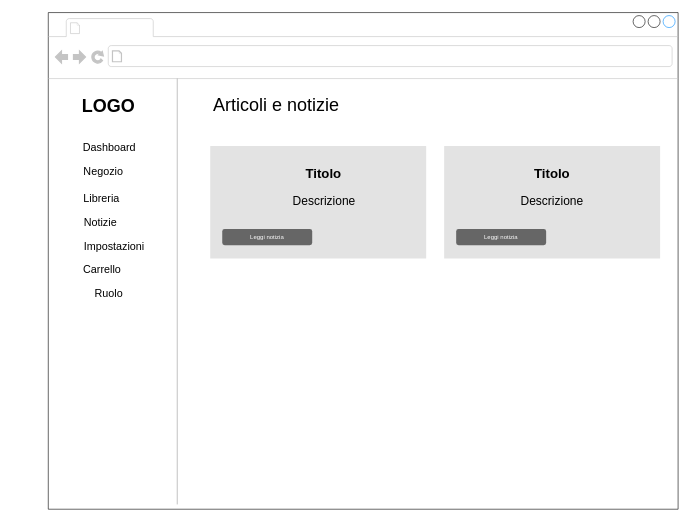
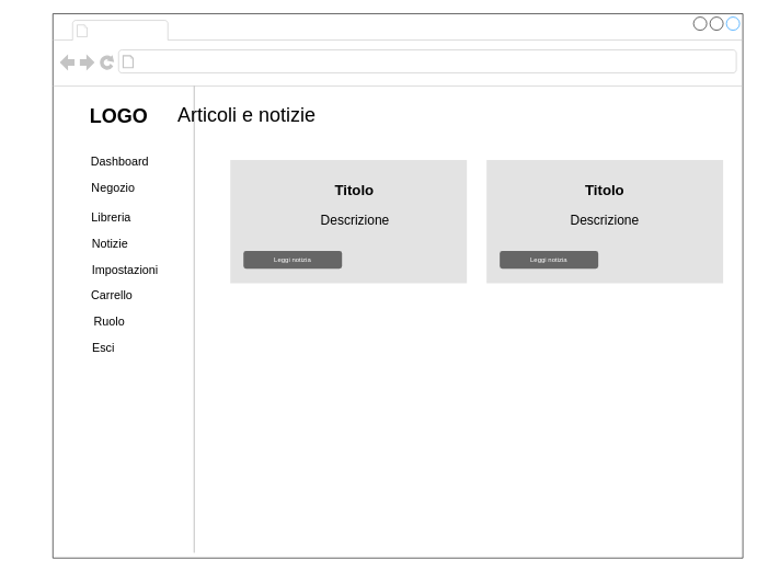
- <mxCell id="14" value="&lt;span style=&quot;font-size: 30px&quot;&gt;Articoli e notizie&lt;/span&gt;" style="text;html=1;strokeColor=none;fillColor=none;align=center;verticalAlign=middle;whiteSpace=wrap;rounded=0;fontSize=18;" parent="2" vertex="1"><mxGeometry x="270" y="135" width="220" height="35" as="geometry" /></mxCell>
+ <mxCell id="14" value="&lt;span style=&quot;font-size: 30px&quot;&gt;Articoli e notizie&lt;/span&gt;" style="text;html=1;strokeColor=none;fillColor=none;align=center;verticalAlign=middle;whiteSpace=wrap;rounded=0;fontSize=18;" parent="2" vertex="1"><mxGeometry x="185" y="135" width="220" height="35" as="geometry" /></mxCell>
- <mxCell id="11" value="&lt;font style=&quot;font-size: 18px&quot;&gt;Ruolo&lt;br&gt;&lt;/font&gt;" style="text;html=1;strokeColor=none;fillColor=none;align=center;verticalAlign=middle;whiteSpace=wrap;rounded=0;fontSize=31;" parent="2" vertex="1"><mxGeometry x="71" y="448" width="60" height="30" as="geometry" /></mxCell>
+ <mxCell id="11" value="&lt;font style=&quot;font-size: 18px&quot;&gt;Ruolo&lt;br&gt;&lt;/font&gt;" style="text;html=1;strokeColor=none;fillColor=none;align=center;verticalAlign=middle;whiteSpace=wrap;rounded=0;fontSize=31;" parent="2" vertex="1"><mxGeometry x="56" y="448" width="60" height="30" as="geometry" /></mxCell>
+ <mxCell id="12" value="&lt;font style=&quot;font-size: 18px&quot;&gt;Esci&lt;br&gt;&lt;/font&gt;" style="text;html=1;strokeColor=none;fillColor=none;align=center;verticalAlign=middle;whiteSpace=wrap;rounded=0;fontSize=31;" parent="2" vertex="1"><mxGeometry x="47" y="488" width="60" height="30" as="geometry" /></mxCell>
